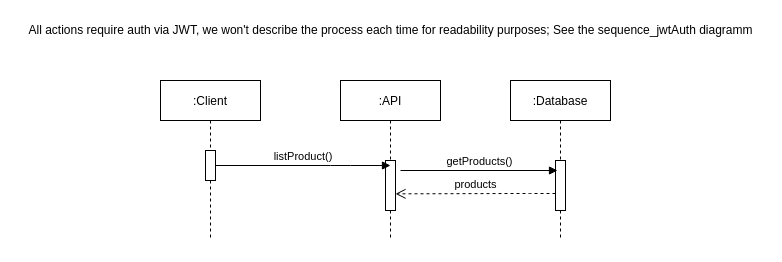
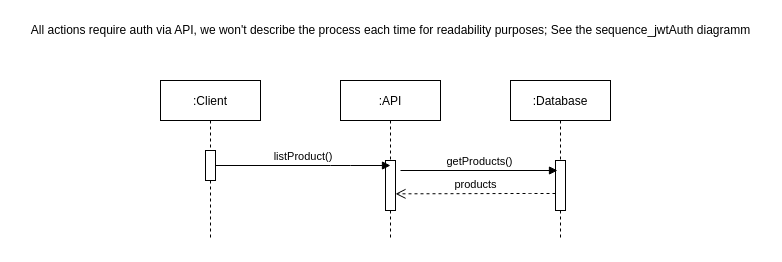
- <mxCell id="11" value="All actions require auth via JWT, we won't describe the process each time for readability purposes; See the sequence_jwtAuth diagramm" style="text;html=1;align=center;verticalAlign=middle;resizable=0;points=[];autosize=1;strokeColor=none;" vertex="1" parent="1"><mxGeometry x="20" y="20" width="740" height="20" as="geometry" /></mxCell>
+ <mxCell id="11" value="All actions require auth via API, we won't describe the process each time for readability purposes; See the sequence_jwtAuth diagramm" style="text;html=1;align=center;verticalAlign=middle;resizable=0;points=[];autosize=1;strokeColor=none;" vertex="1" parent="1"><mxGeometry x="20" y="20" width="740" height="20" as="geometry" /></mxCell>
